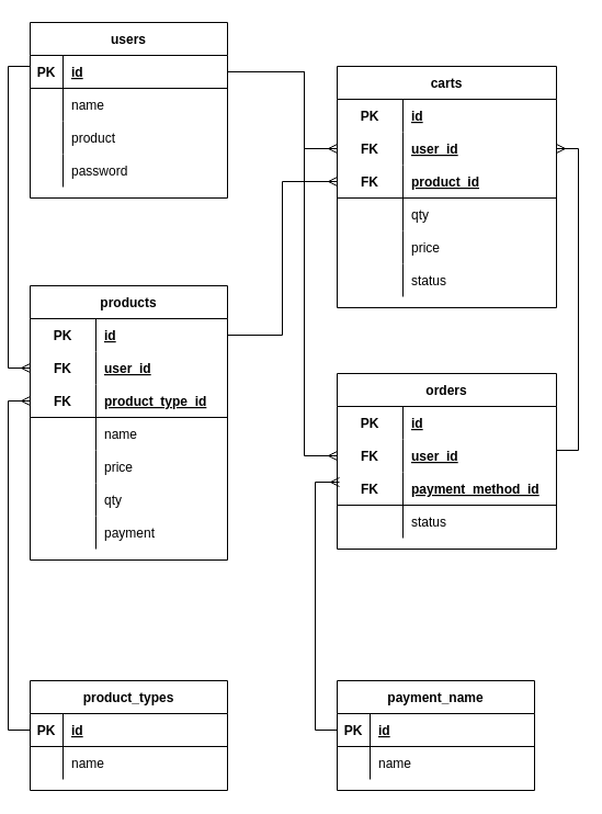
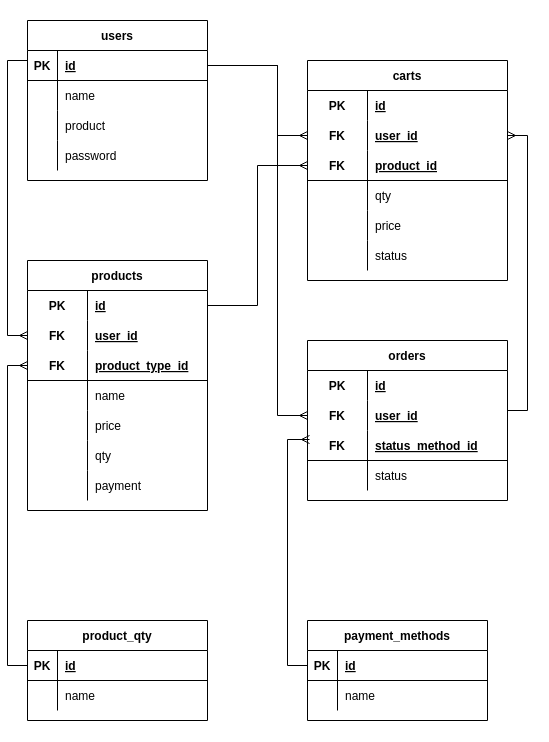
- <mxCell id="55" value="payment_method_id" style="shape=partialRectangle;connectable=0;fillColor=none;top=0;left=0;bottom=0;right=0;align=left;spacingLeft=6;fontStyle=5;overflow=hidden;strokeColor=default;" parent="53" vertex="1"><mxGeometry x="60" width="140" height="30" as="geometry"><mxRectangle width="140" height="30" as="alternateBounds" /></mxGeometry></mxCell>
+ <mxCell id="55" value="status_method_id" style="shape=partialRectangle;connectable=0;fillColor=none;top=0;left=0;bottom=0;right=0;align=left;spacingLeft=6;fontStyle=5;overflow=hidden;strokeColor=default;" parent="53" vertex="1"><mxGeometry x="60" width="140" height="30" as="geometry"><mxRectangle width="140" height="30" as="alternateBounds" /></mxGeometry></mxCell>
- <mxCell id="38" value="product_types" style="shape=table;startSize=30;container=1;collapsible=1;childLayout=tableLayout;fixedRows=1;rowLines=0;fontStyle=1;align=center;resizeLast=1;strokeColor=default;fillColor=none;" parent="1" vertex="1"><mxGeometry x="20" y="620" width="180" height="100" as="geometry" /></mxCell>
+ <mxCell id="38" value="product_qty" style="shape=table;startSize=30;container=1;collapsible=1;childLayout=tableLayout;fixedRows=1;rowLines=0;fontStyle=1;align=center;resizeLast=1;strokeColor=default;fillColor=none;" parent="1" vertex="1"><mxGeometry x="20" y="620" width="180" height="100" as="geometry" /></mxCell>
- <mxCell id="59" value="payment_name" style="shape=table;startSize=30;container=1;collapsible=1;childLayout=tableLayout;fixedRows=1;rowLines=0;fontStyle=1;align=center;resizeLast=1;strokeColor=default;fillColor=none;" parent="1" vertex="1"><mxGeometry x="300" y="620" width="180" height="100" as="geometry" /></mxCell>
+ <mxCell id="59" value="payment_methods" style="shape=table;startSize=30;container=1;collapsible=1;childLayout=tableLayout;fixedRows=1;rowLines=0;fontStyle=1;align=center;resizeLast=1;strokeColor=default;fillColor=none;" parent="1" vertex="1"><mxGeometry x="300" y="620" width="180" height="100" as="geometry" /></mxCell>
